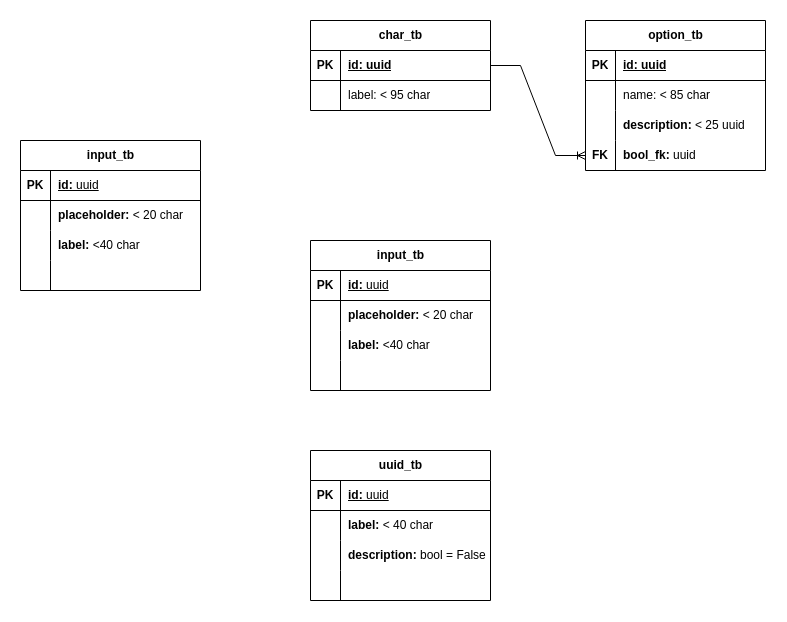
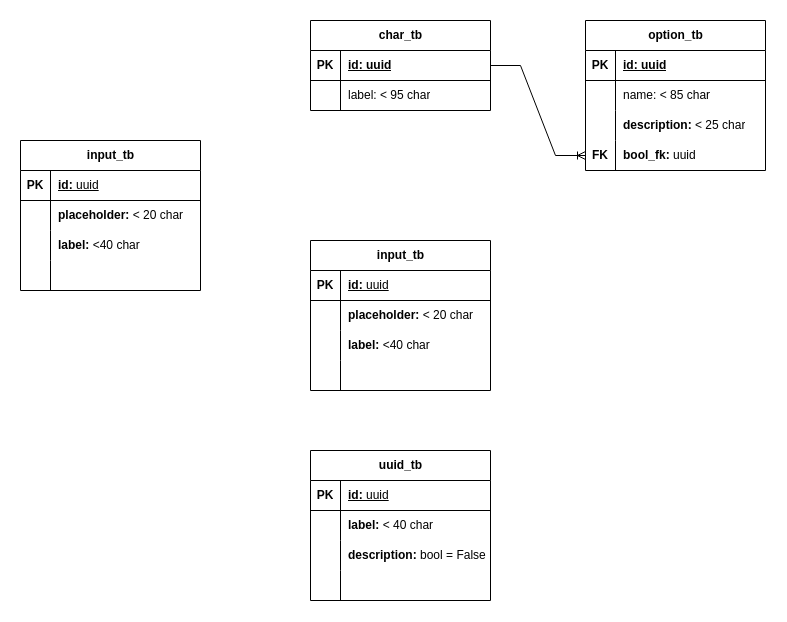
- <mxCell id="18" value="&lt;b&gt;description: &lt;/b&gt;&amp;lt; 25 uuid" style="shape=partialRectangle;connectable=0;fillColor=none;top=0;left=0;bottom=0;right=0;align=left;spacingLeft=6;overflow=hidden;whiteSpace=wrap;html=1;" vertex="1" parent="16"><mxGeometry x="30" width="150" height="30" as="geometry"><mxRectangle width="150" height="30" as="alternateBounds" /></mxGeometry></mxCell>
+ <mxCell id="18" value="&lt;b&gt;description: &lt;/b&gt;&amp;lt; 25 char" style="shape=partialRectangle;connectable=0;fillColor=none;top=0;left=0;bottom=0;right=0;align=left;spacingLeft=6;overflow=hidden;whiteSpace=wrap;html=1;" vertex="1" parent="16"><mxGeometry x="30" width="150" height="30" as="geometry"><mxRectangle width="150" height="30" as="alternateBounds" /></mxGeometry></mxCell>
